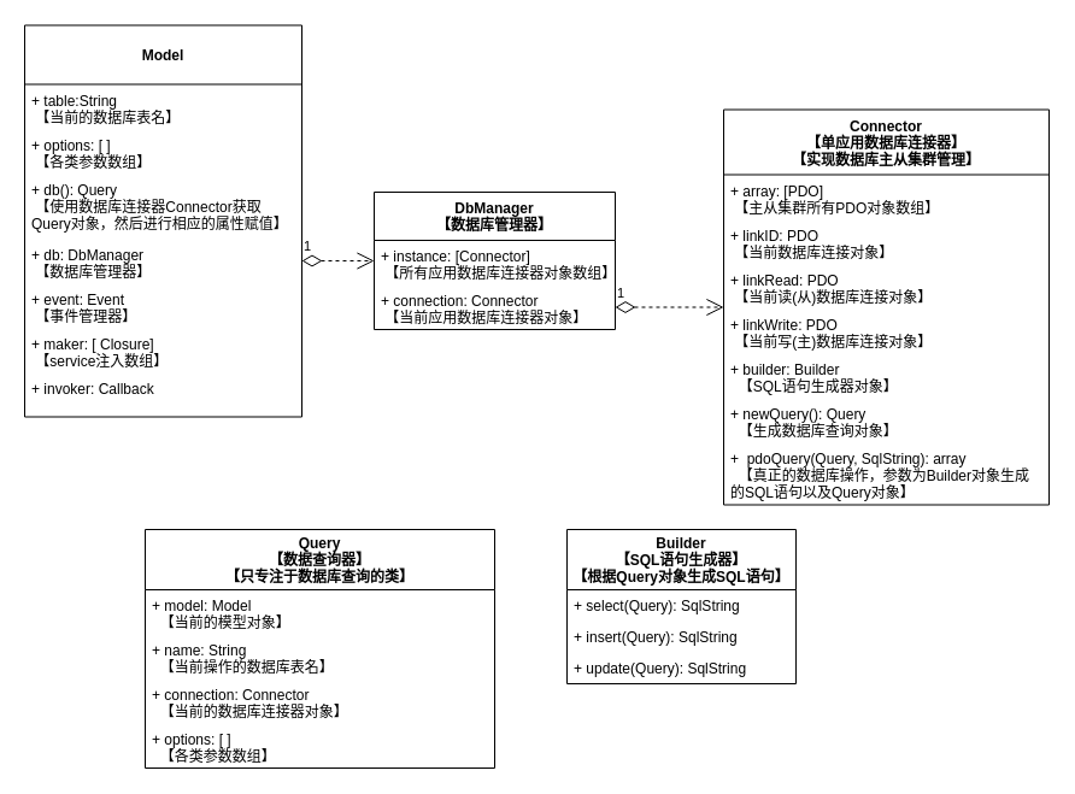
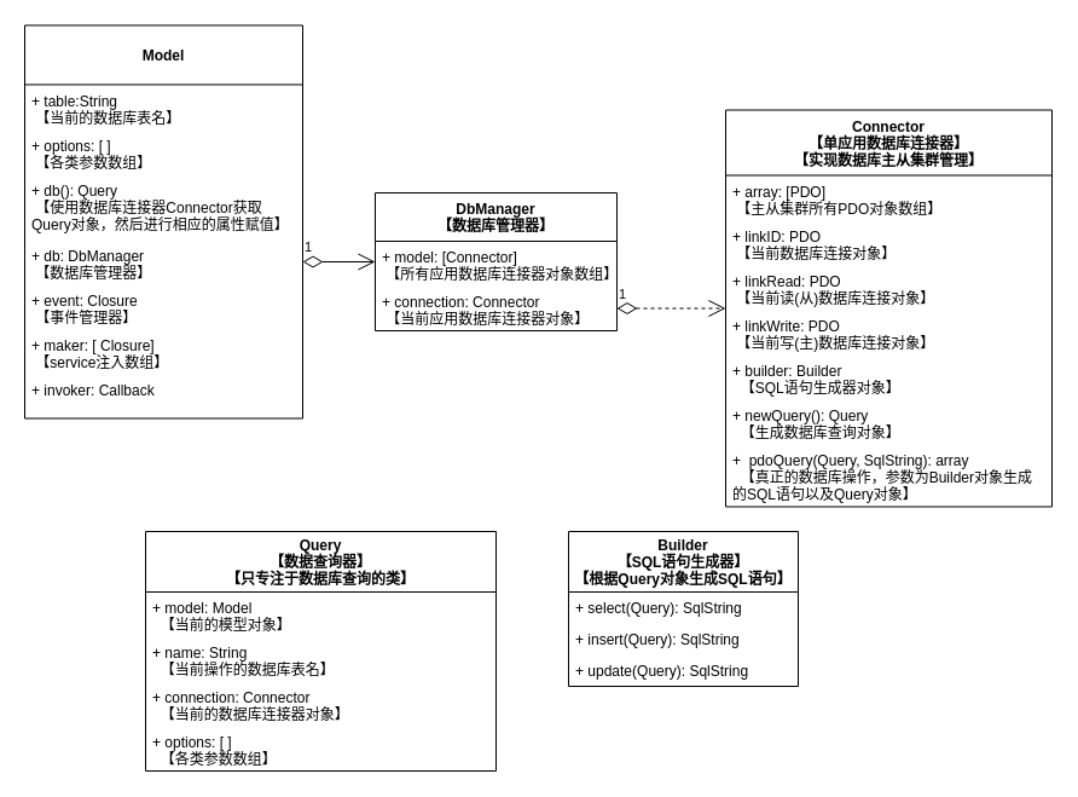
- <mxCell id="11" value="+ instance: [Connector]&#10; 【所有应用数据库连接器对象数组】" style="text;strokeColor=none;fillColor=none;align=left;verticalAlign=top;spacingLeft=4;spacingRight=4;overflow=hidden;rotatable=0;points=[[0,0.5],[1,0.5]];portConstraint=eastwest;" vertex="1" parent="10"><mxGeometry y="40" width="200" height="37" as="geometry" /></mxCell>
+ <mxCell id="11" value="+ model: [Connector]&#10; 【所有应用数据库连接器对象数组】" style="text;strokeColor=none;fillColor=none;align=left;verticalAlign=top;spacingLeft=4;spacingRight=4;overflow=hidden;rotatable=0;points=[[0,0.5],[1,0.5]];portConstraint=eastwest;" vertex="1" parent="10"><mxGeometry y="40" width="200" height="37" as="geometry" /></mxCell>
- <mxCell id="22" value="1" style="endArrow=open;html=1;endSize=12;startArrow=diamondThin;startSize=14;startFill=0;edgeStyle=orthogonalEdgeStyle;align=left;verticalAlign=bottom;rounded=0;entryX=0;entryY=0.5;entryDx=0;entryDy=0;dashed=1;" edge="1" parent="1" source="17" target="10"><mxGeometry x="-1" y="3" relative="1" as="geometry"><mxPoint x="310" y="209" as="sourcePoint" /><mxPoint x="230" y="44" as="targetPoint" /></mxGeometry></mxCell>
+ <mxCell id="22" value="1" style="endArrow=open;html=1;endSize=12;startArrow=diamondThin;startSize=14;startFill=0;edgeStyle=orthogonalEdgeStyle;align=left;verticalAlign=bottom;rounded=0;entryX=0;entryY=0.5;entryDx=0;entryDy=0;" edge="1" parent="1" source="17" target="10"><mxGeometry x="-1" y="3" relative="1" as="geometry"><mxPoint x="310" y="209" as="sourcePoint" /><mxPoint x="230" y="44" as="targetPoint" /></mxGeometry></mxCell>
- <mxCell id="18" value="+ event: Event&#10; 【事件管理器】" style="text;strokeColor=none;fillColor=none;align=left;verticalAlign=top;spacingLeft=4;spacingRight=4;overflow=hidden;rotatable=0;points=[[0,0.5],[1,0.5]];portConstraint=eastwest;" vertex="1" parent="13"><mxGeometry y="214" width="230" height="37" as="geometry" /></mxCell>
+ <mxCell id="18" value="+ event: Closure&#10; 【事件管理器】" style="text;strokeColor=none;fillColor=none;align=left;verticalAlign=top;spacingLeft=4;spacingRight=4;overflow=hidden;rotatable=0;points=[[0,0.5],[1,0.5]];portConstraint=eastwest;" vertex="1" parent="13"><mxGeometry y="214" width="230" height="37" as="geometry" /></mxCell>
